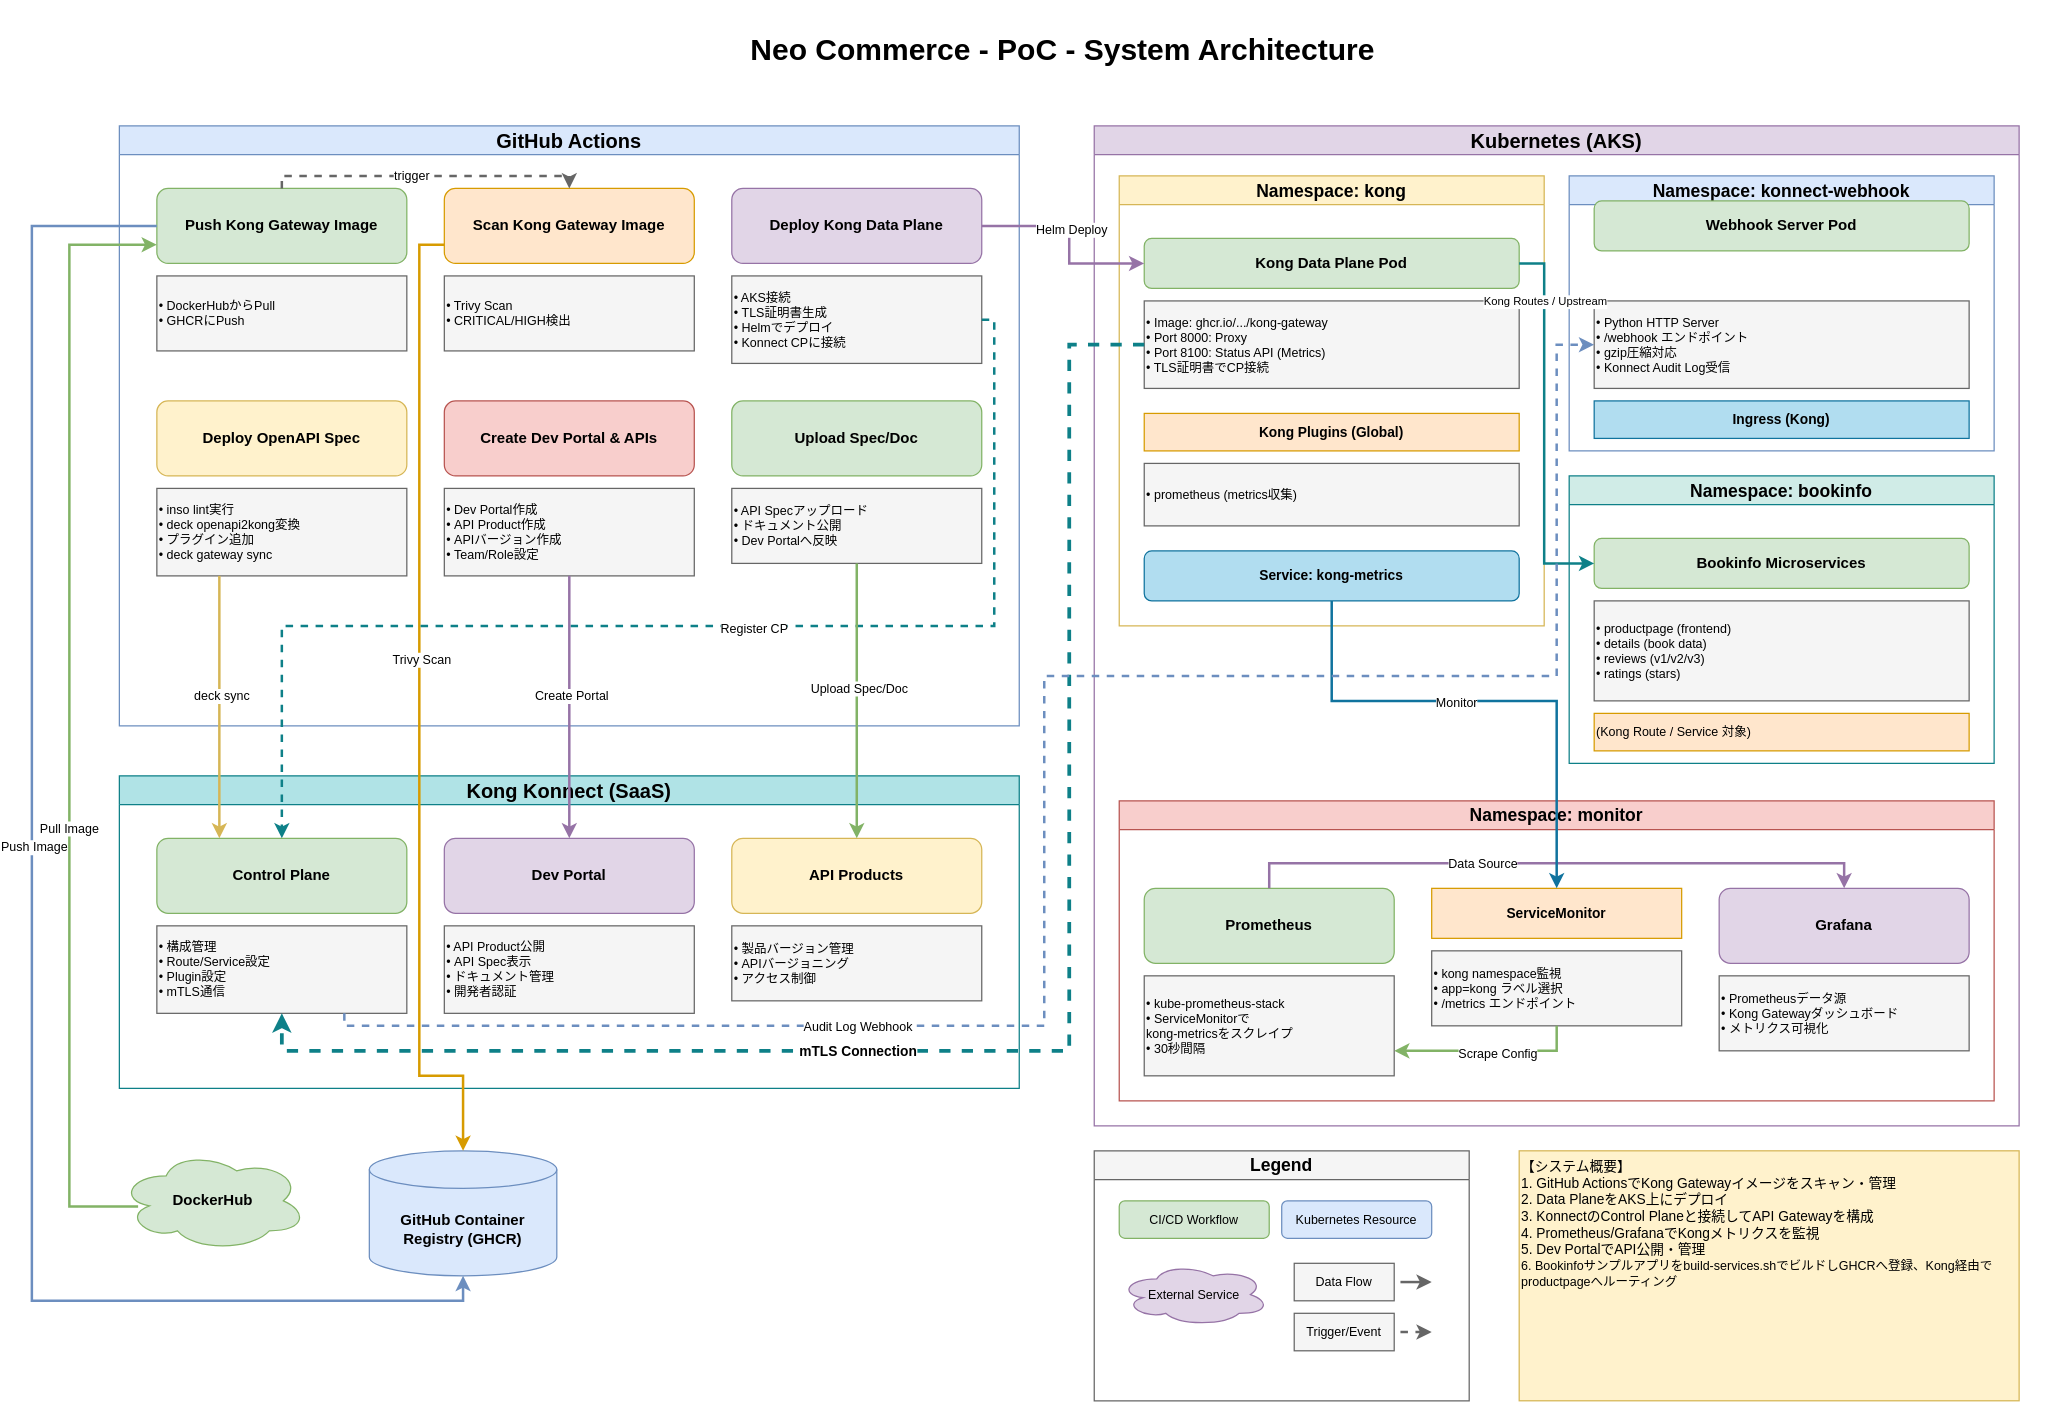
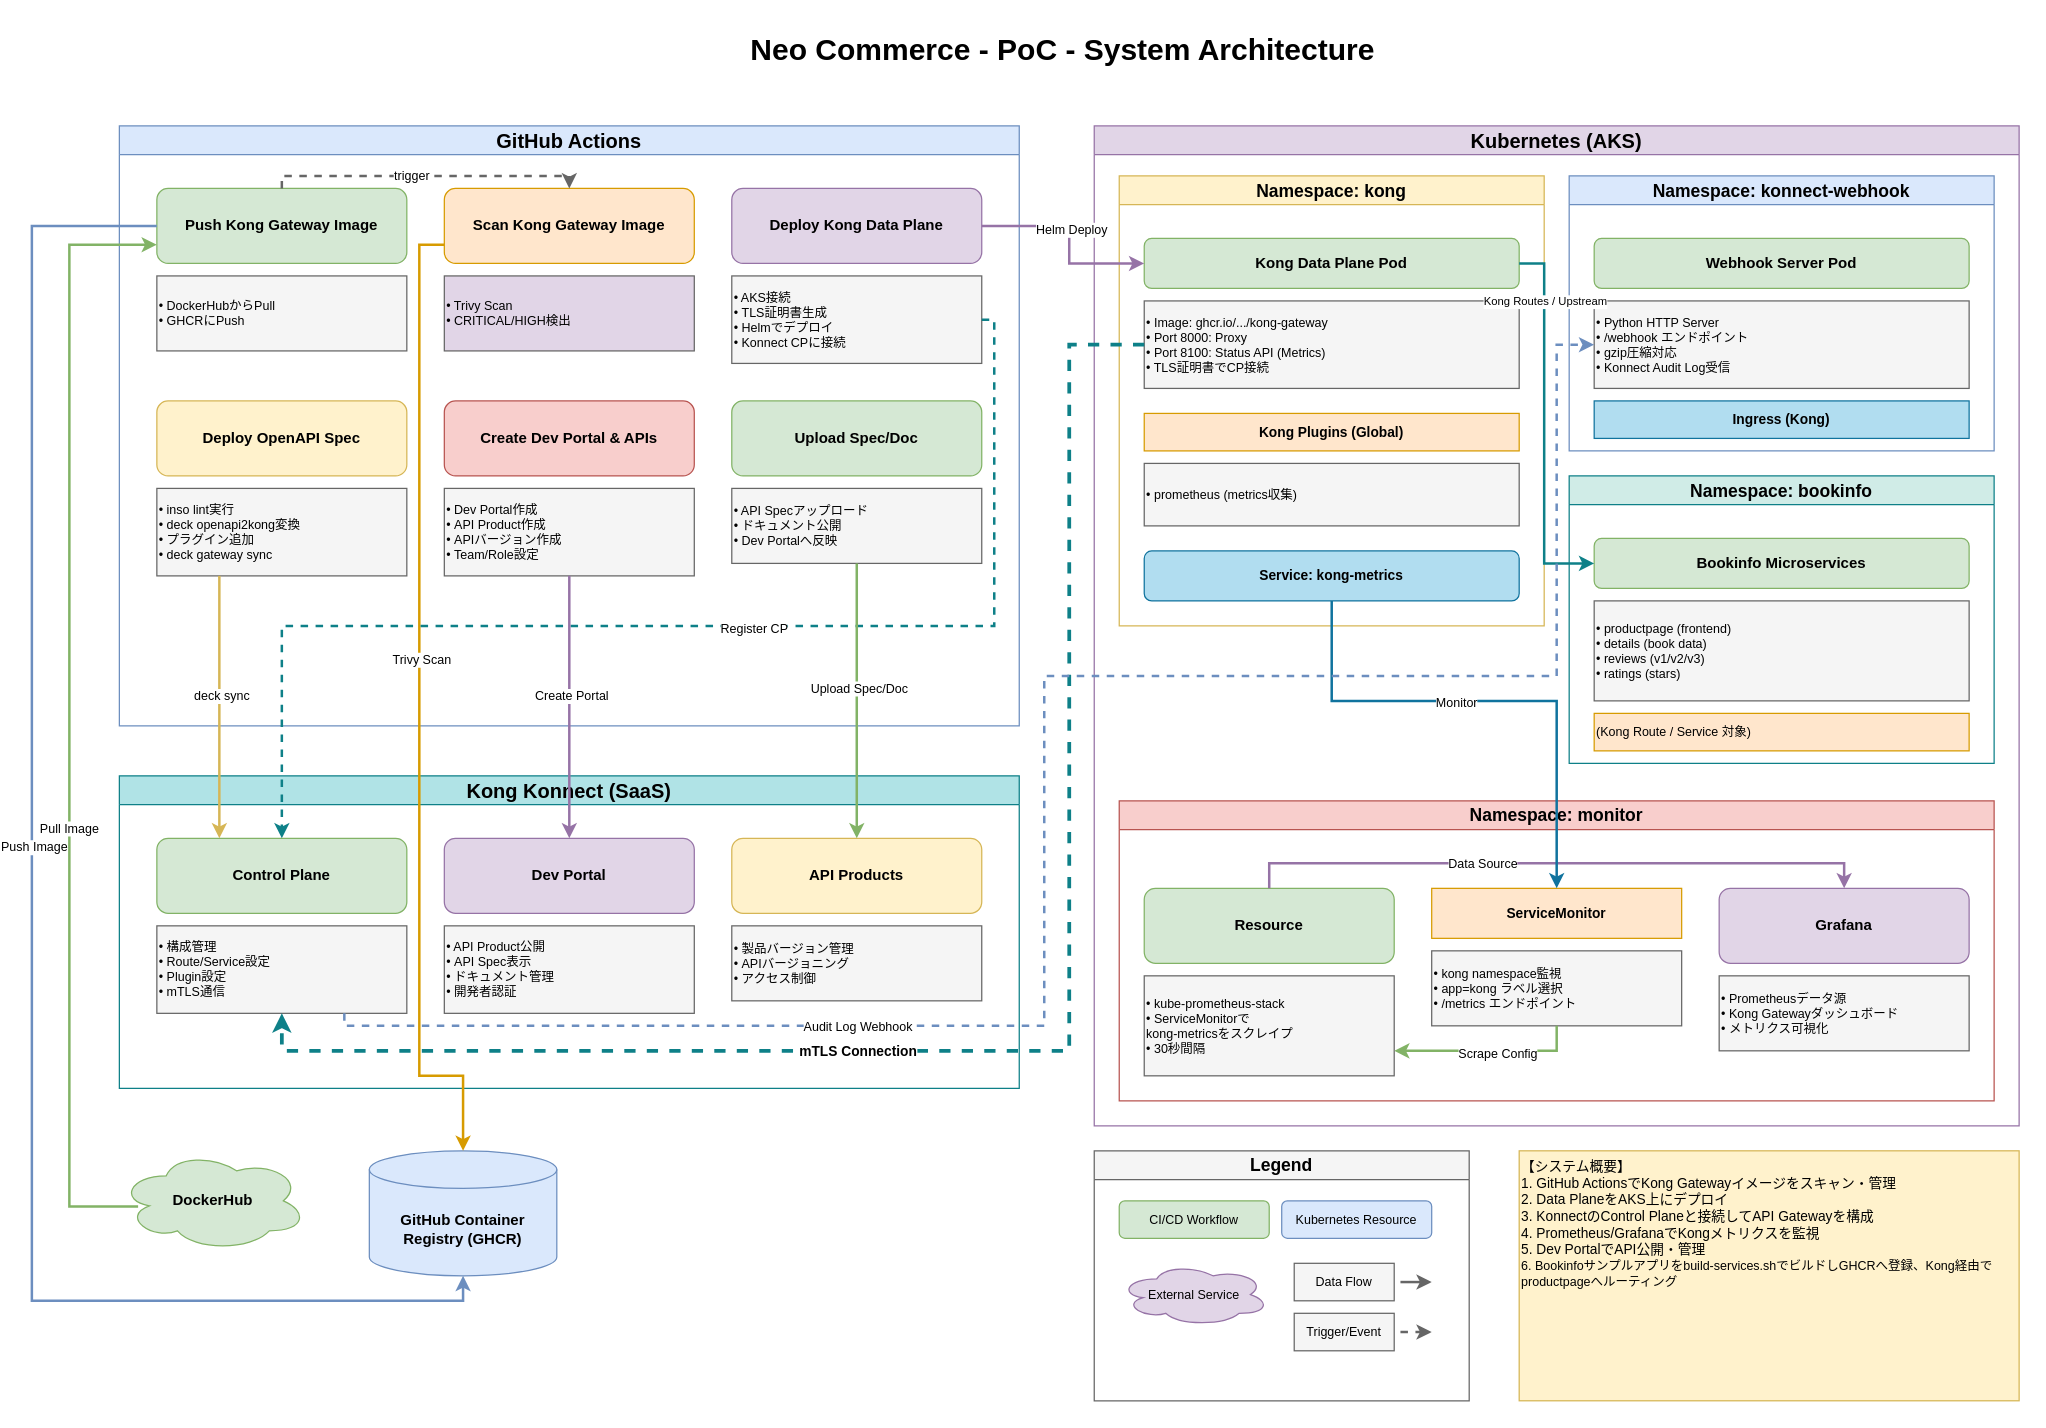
- <mxCell id="28" value="Webhook Server Pod" style="rounded=1;whiteSpace=wrap;html=1;fillColor=#d5e8d4;strokeColor=#82b366;fontSize=12;fontStyle=1" parent="27" vertex="1"><mxGeometry x="20" y="20" width="300" height="40" as="geometry" /></mxCell>
+ <mxCell id="28" value="Webhook Server Pod" style="rounded=1;whiteSpace=wrap;html=1;fillColor=#d5e8d4;strokeColor=#82b366;fontSize=12;fontStyle=1" parent="27" vertex="1"><mxGeometry x="20" y="50" width="300" height="40" as="geometry" /></mxCell>
- <mxCell id="7" value="• Trivy Scan&lt;br&gt;• CRITICAL/HIGH検出" style="rounded=0;whiteSpace=wrap;html=1;fillColor=#f5f5f5;strokeColor=#666666;fontSize=10;align=left;" parent="3" vertex="1"><mxGeometry x="260" y="120" width="200" height="60" as="geometry" /></mxCell>
+ <mxCell id="7" value="• Trivy Scan&lt;br&gt;• CRITICAL/HIGH検出" style="rounded=0;whiteSpace=wrap;html=1;fillColor=#e1d5e7;strokeColor=#666666;fontSize=10;align=left;" parent="3" vertex="1"><mxGeometry x="260" y="120" width="200" height="60" as="geometry" /></mxCell>
- <mxCell id="32" value="Prometheus" style="rounded=1;whiteSpace=wrap;html=1;fillColor=#d5e8d4;strokeColor=#82b366;fontSize=12;fontStyle=1" parent="31" vertex="1"><mxGeometry x="20" y="70" width="200" height="60" as="geometry" /></mxCell>
+ <mxCell id="32" value="Resource" style="rounded=1;whiteSpace=wrap;html=1;fillColor=#d5e8d4;strokeColor=#82b366;fontSize=12;fontStyle=1" parent="31" vertex="1"><mxGeometry x="20" y="70" width="200" height="60" as="geometry" /></mxCell>
